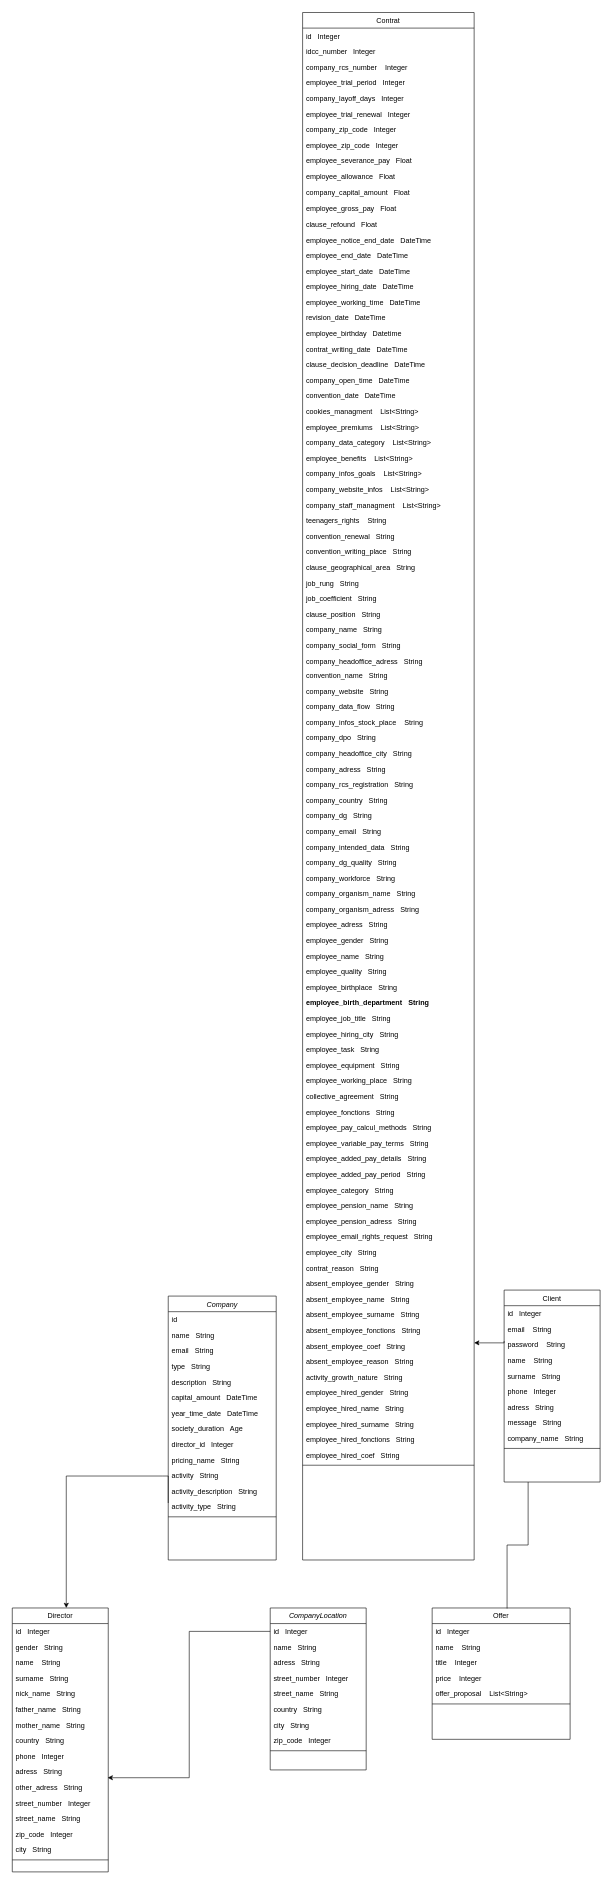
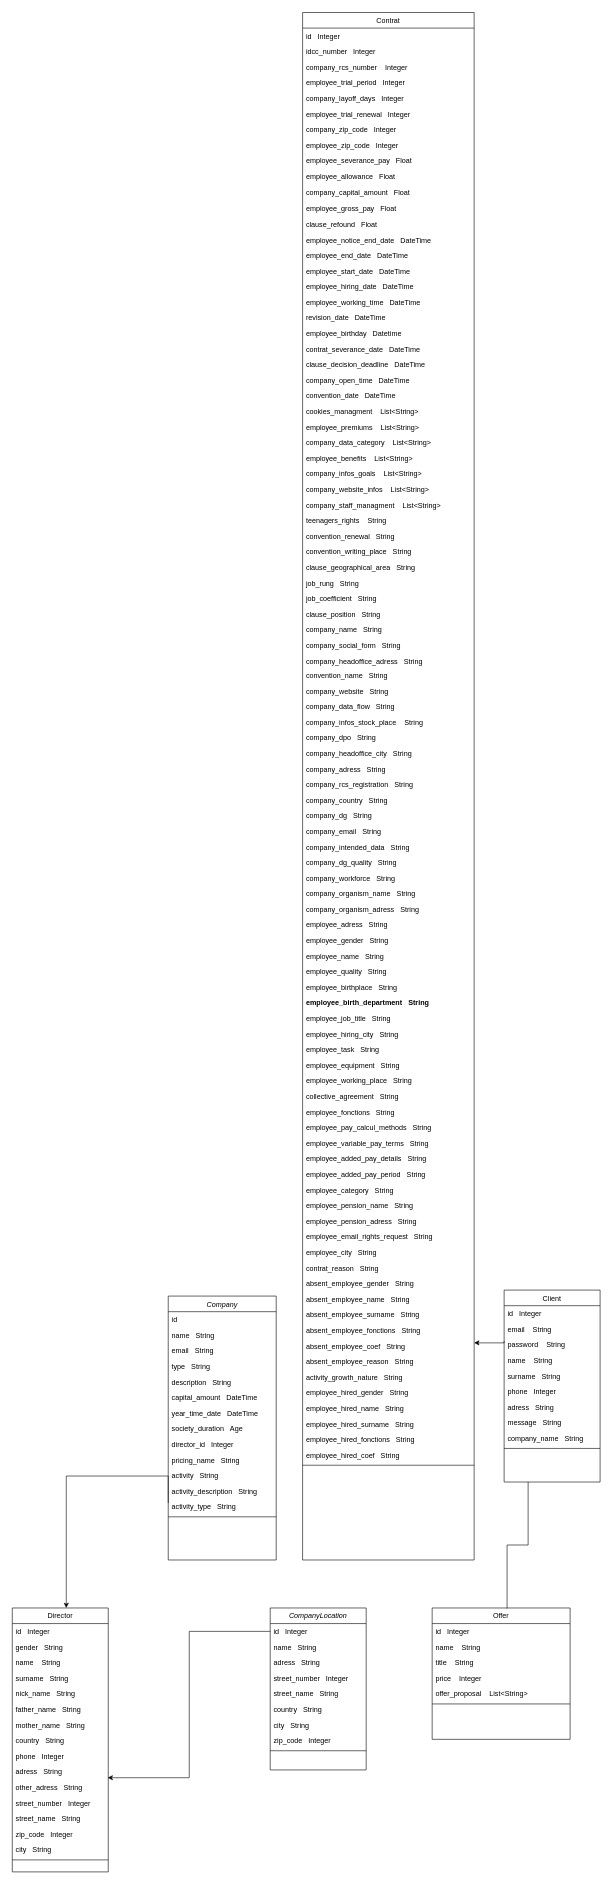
- <mxCell id="86" value="contrat_writing_date   DateTime" style="text;align=left;verticalAlign=top;spacingLeft=4;spacingRight=4;overflow=hidden;rotatable=0;points=[[0,0.5],[1,0.5]];portConstraint=eastwest;rounded=0;shadow=0;html=0;" parent="65" vertex="1"><mxGeometry y="548" width="286" height="26" as="geometry" /></mxCell>
+ <mxCell id="86" value="contrat_severance_date   DateTime" style="text;align=left;verticalAlign=top;spacingLeft=4;spacingRight=4;overflow=hidden;rotatable=0;points=[[0,0.5],[1,0.5]];portConstraint=eastwest;rounded=0;shadow=0;html=0;" parent="65" vertex="1"><mxGeometry y="548" width="286" height="26" as="geometry" /></mxCell>
- <mxCell id="48" value="title    Integer" style="text;align=left;verticalAlign=top;spacingLeft=4;spacingRight=4;overflow=hidden;rotatable=0;points=[[0,0.5],[1,0.5]];portConstraint=eastwest;rounded=0;shadow=0;html=0;" parent="45" vertex="1"><mxGeometry y="78" width="230" height="26" as="geometry" /></mxCell>
+ <mxCell id="48" value="title    String" style="text;align=left;verticalAlign=top;spacingLeft=4;spacingRight=4;overflow=hidden;rotatable=0;points=[[0,0.5],[1,0.5]];portConstraint=eastwest;rounded=0;shadow=0;html=0;" parent="45" vertex="1"><mxGeometry y="78" width="230" height="26" as="geometry" /></mxCell>
